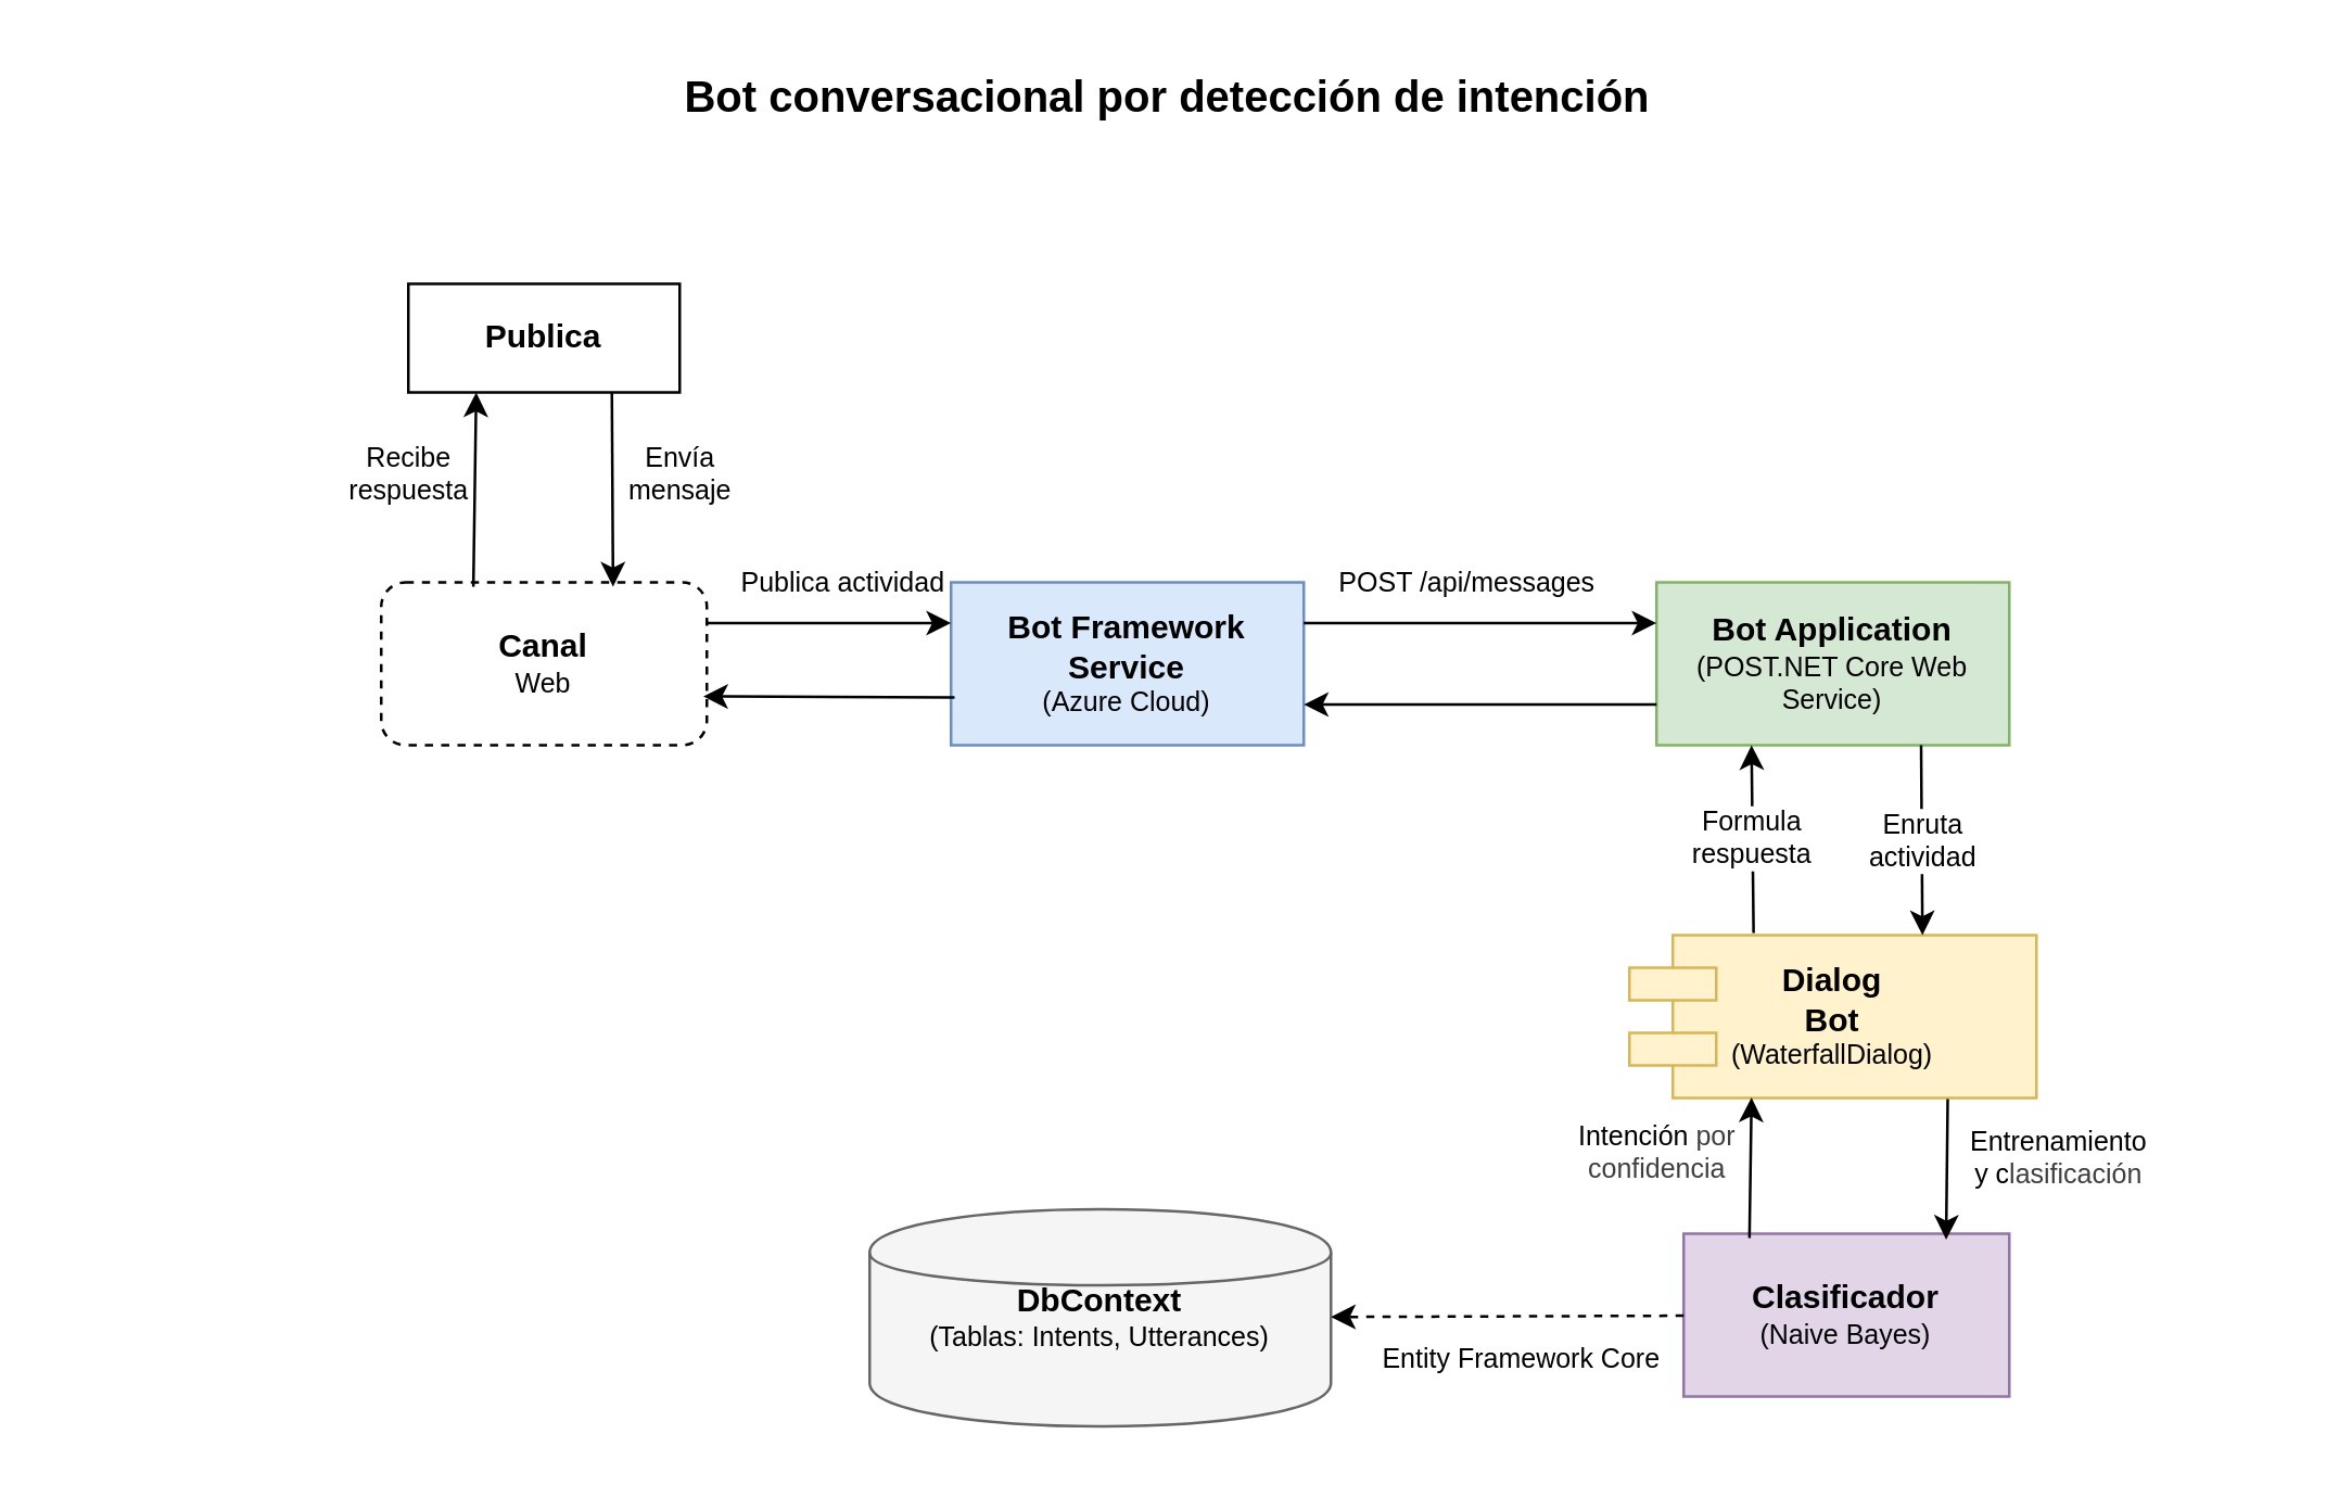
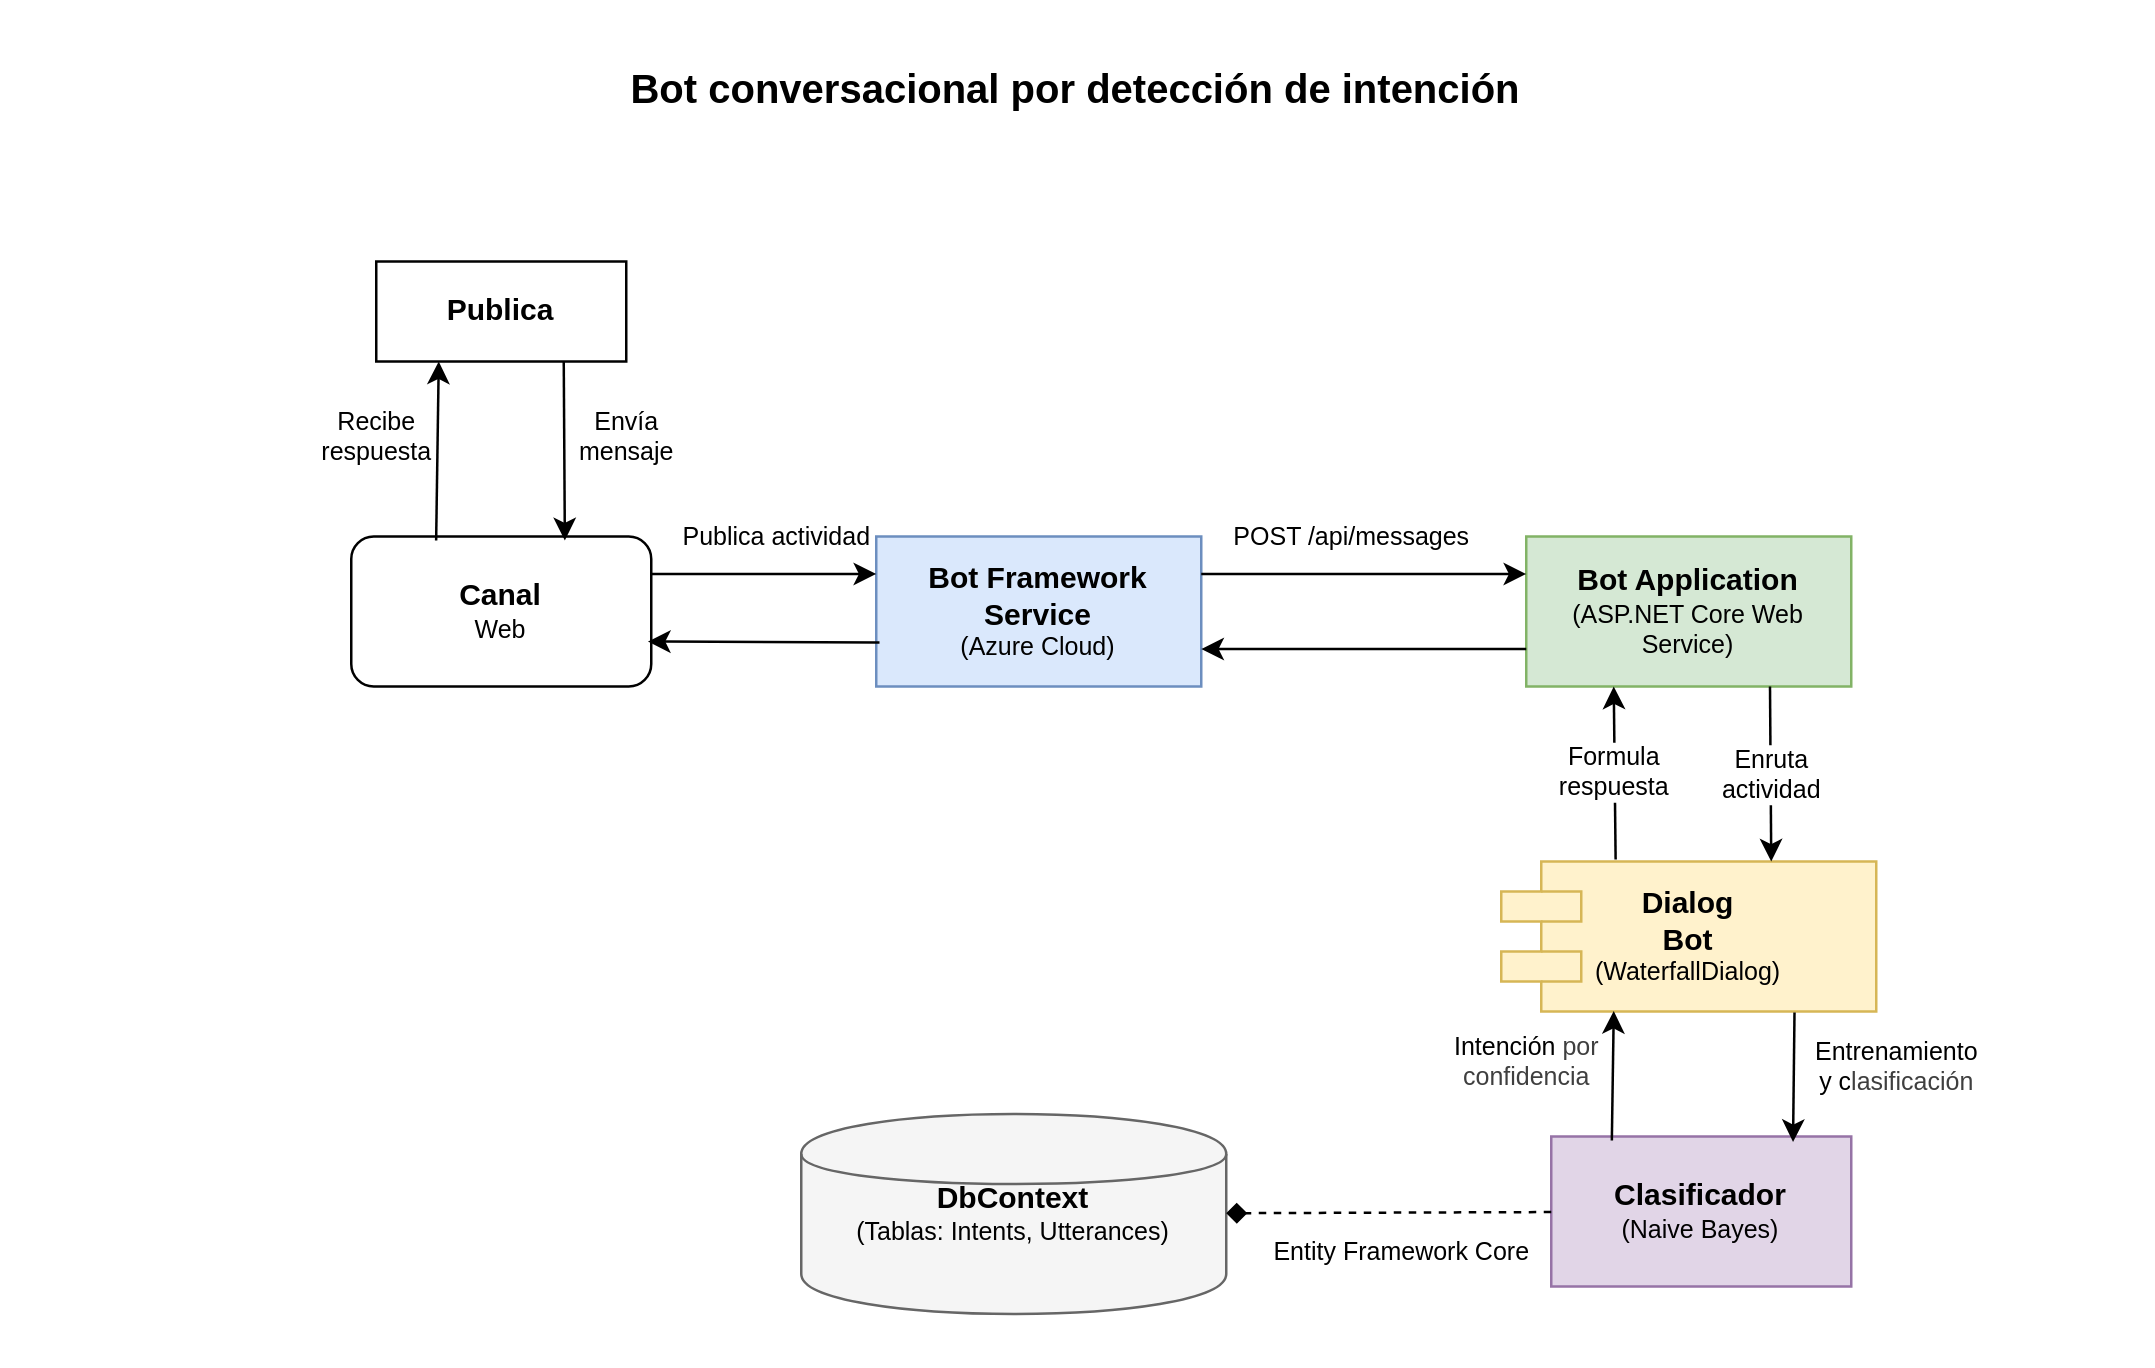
- <mxCell id="3" value="&lt;b&gt;Canal&lt;/b&gt;&lt;div style=&quot;font-size: 10px&quot;&gt;Web&lt;/div&gt;" style="rounded=1;whiteSpace=wrap;html=1;fontSize=12;dashed=1;" parent="1" vertex="1"><mxGeometry x="140" y="214" width="120" height="60" as="geometry" /></mxCell>
+ <mxCell id="3" value="&lt;b&gt;Canal&lt;/b&gt;&lt;div style=&quot;font-size: 10px&quot;&gt;Web&lt;/div&gt;" style="rounded=1;whiteSpace=wrap;html=1;fontSize=12;" parent="1" vertex="1"><mxGeometry x="140" y="214" width="120" height="60" as="geometry" /></mxCell>
- <mxCell id="5" value="&lt;b&gt;Bot Application&lt;/b&gt;&lt;div style=&quot;font-size: 10px&quot;&gt;(POST.NET Core Web Service)&lt;/div&gt;" style="shape=server;whiteSpace=wrap;html=1;fontSize=12;fillColor=#D5E8D4;strokeColor=#82B366;" parent="1" vertex="1"><mxGeometry x="610" y="214" width="130" height="60" as="geometry" /></mxCell>
+ <mxCell id="5" value="&lt;b&gt;Bot Application&lt;/b&gt;&lt;div style=&quot;font-size: 10px&quot;&gt;(ASP.NET Core Web Service)&lt;/div&gt;" style="shape=server;whiteSpace=wrap;html=1;fontSize=12;fillColor=#D5E8D4;strokeColor=#82B366;" parent="1" vertex="1"><mxGeometry x="610" y="214" width="130" height="60" as="geometry" /></mxCell>
- <mxCell id="14" value="Entity Framework Core" style="edgeStyle=none;rounded=0;orthogonalLoop=1;jettySize=auto;html=1;fontSize=10;endArrow=classic;endFill=1;dashed=1;" parent="1" source="7" target="8" edge="1"><mxGeometry x="-0.076" y="16" relative="1" as="geometry"><mxPoint as="offset" /></mxGeometry></mxCell>
+ <mxCell id="14" value="Entity Framework Core" style="edgeStyle=none;rounded=0;orthogonalLoop=1;jettySize=auto;html=1;fontSize=10;endArrow=diamond;endFill=1;dashed=1;" parent="1" source="7" target="8" edge="1"><mxGeometry x="-0.076" y="16" relative="1" as="geometry"><mxPoint as="offset" /></mxGeometry></mxCell>
